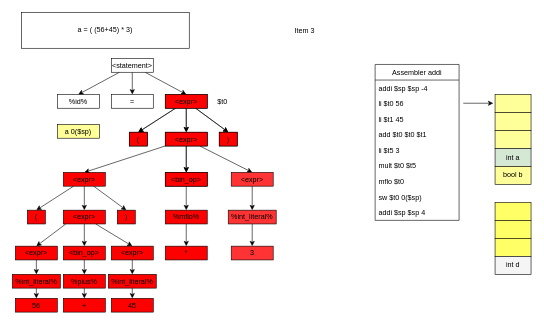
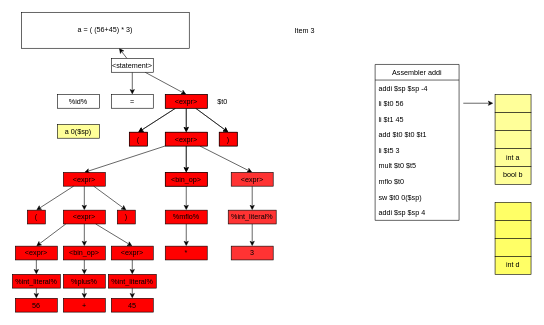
- <mxCell id="73" style="edgeStyle=none;rounded=0;orthogonalLoop=1;jettySize=auto;html=1;entryX=0.5;entryY=0;entryDx=0;entryDy=0;fillColor=#FF0000;" edge="1" parent="1" source="76" target="71"><mxGeometry relative="1" as="geometry" /></mxCell>
+ <mxCell id="73" style="edgeStyle=none;rounded=0;orthogonalLoop=1;jettySize=auto;html=1;fillColor=#FF0000;" edge="1" parent="1" source="76" target="61"><mxGeometry relative="1" as="geometry" /></mxCell>
- <mxCell id="80" value="int a" style="rounded=0;whiteSpace=wrap;html=1;fillColor=#d5e8d4;" vertex="1" parent="1"><mxGeometry x="825" y="247" width="60" height="30" as="geometry" /></mxCell>
+ <mxCell id="80" value="int a" style="rounded=0;whiteSpace=wrap;html=1;fillColor=#FFFF99;" vertex="1" parent="1"><mxGeometry x="825" y="247" width="60" height="30" as="geometry" /></mxCell>
- <mxCell id="85" value="int d" style="rounded=0;whiteSpace=wrap;html=1;fillColor=#f5f5f5;" vertex="1" parent="1"><mxGeometry x="825" y="427" width="60" height="30" as="geometry" /></mxCell>
+ <mxCell id="85" value="int d" style="rounded=0;whiteSpace=wrap;html=1;fillColor=#FFFF66;" vertex="1" parent="1"><mxGeometry x="825" y="427" width="60" height="30" as="geometry" /></mxCell>
